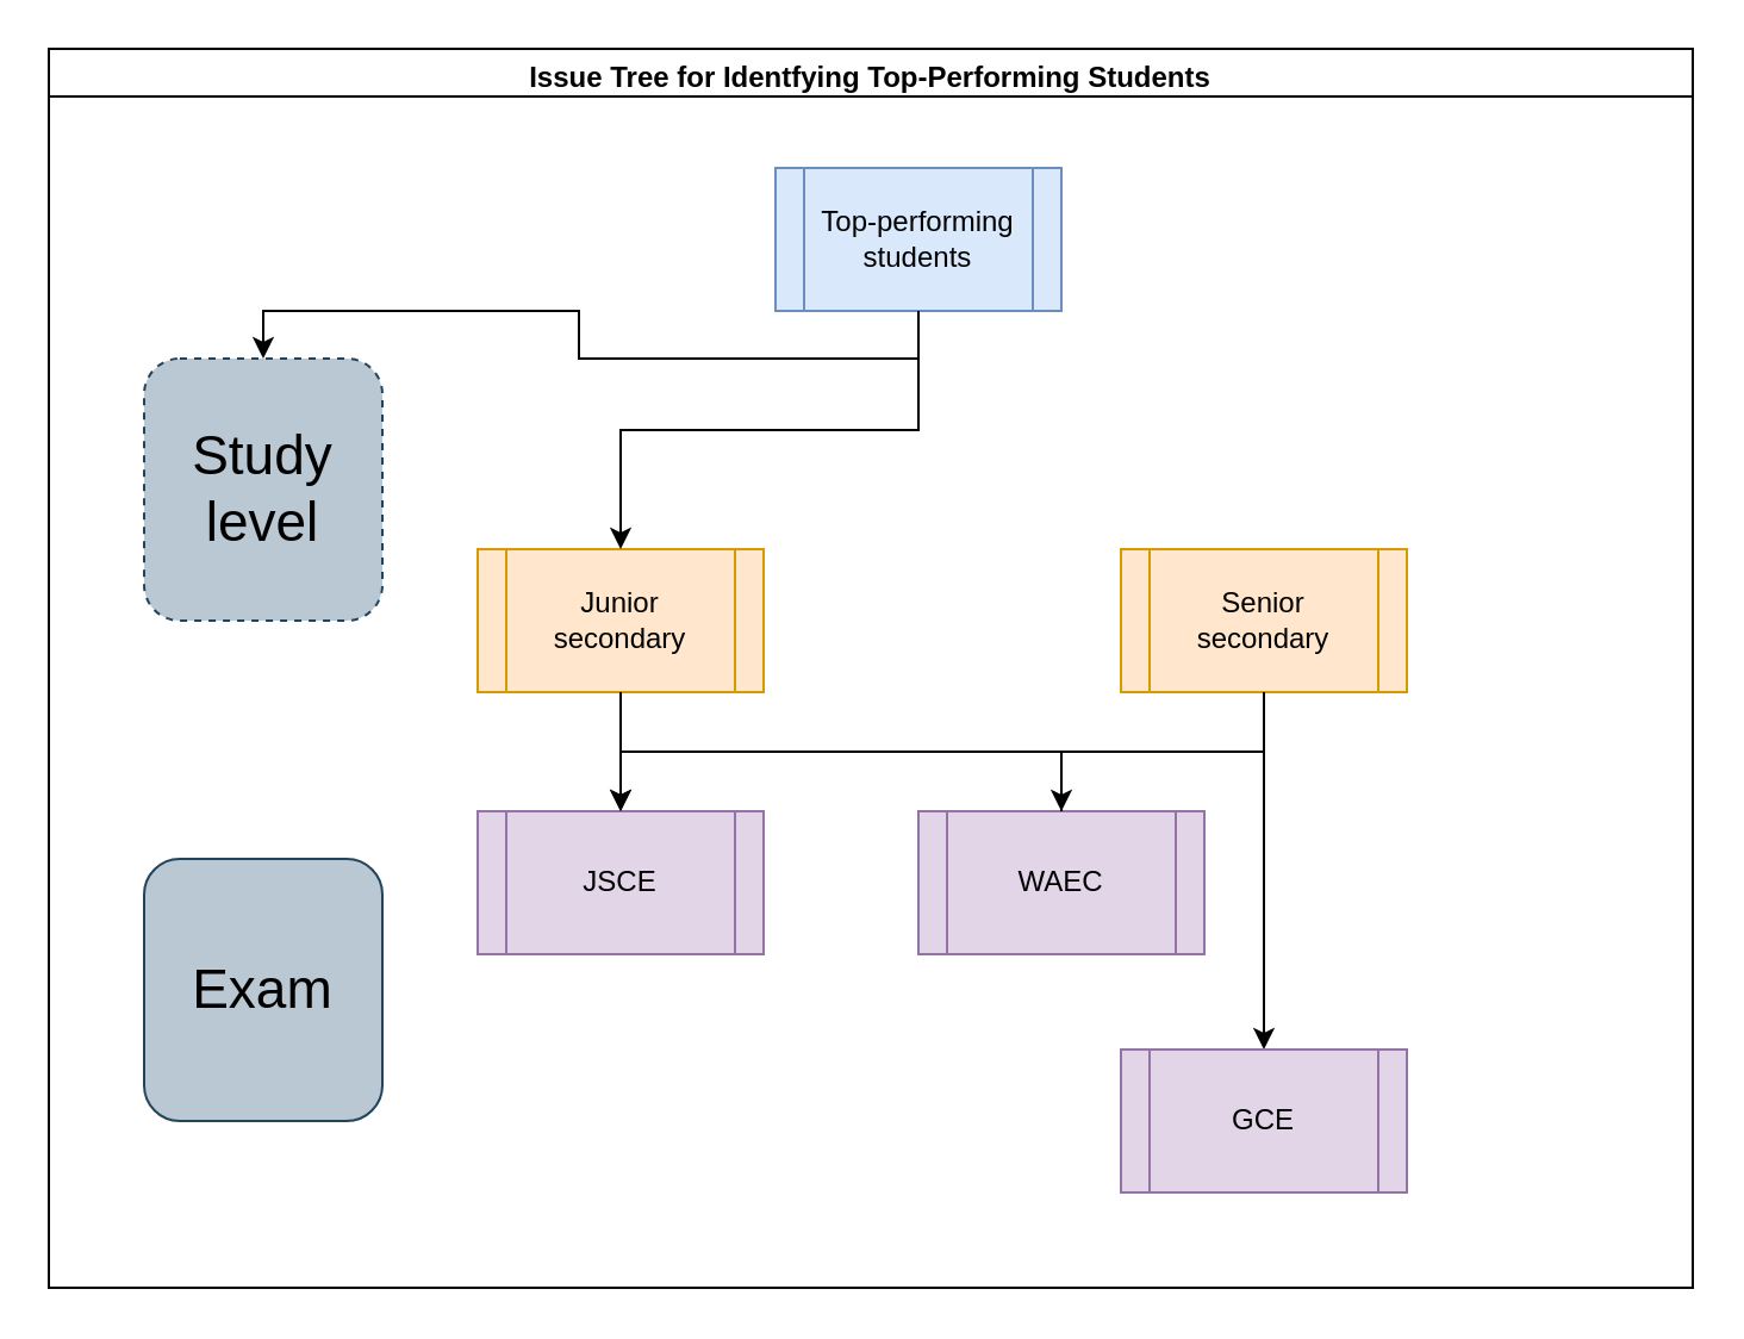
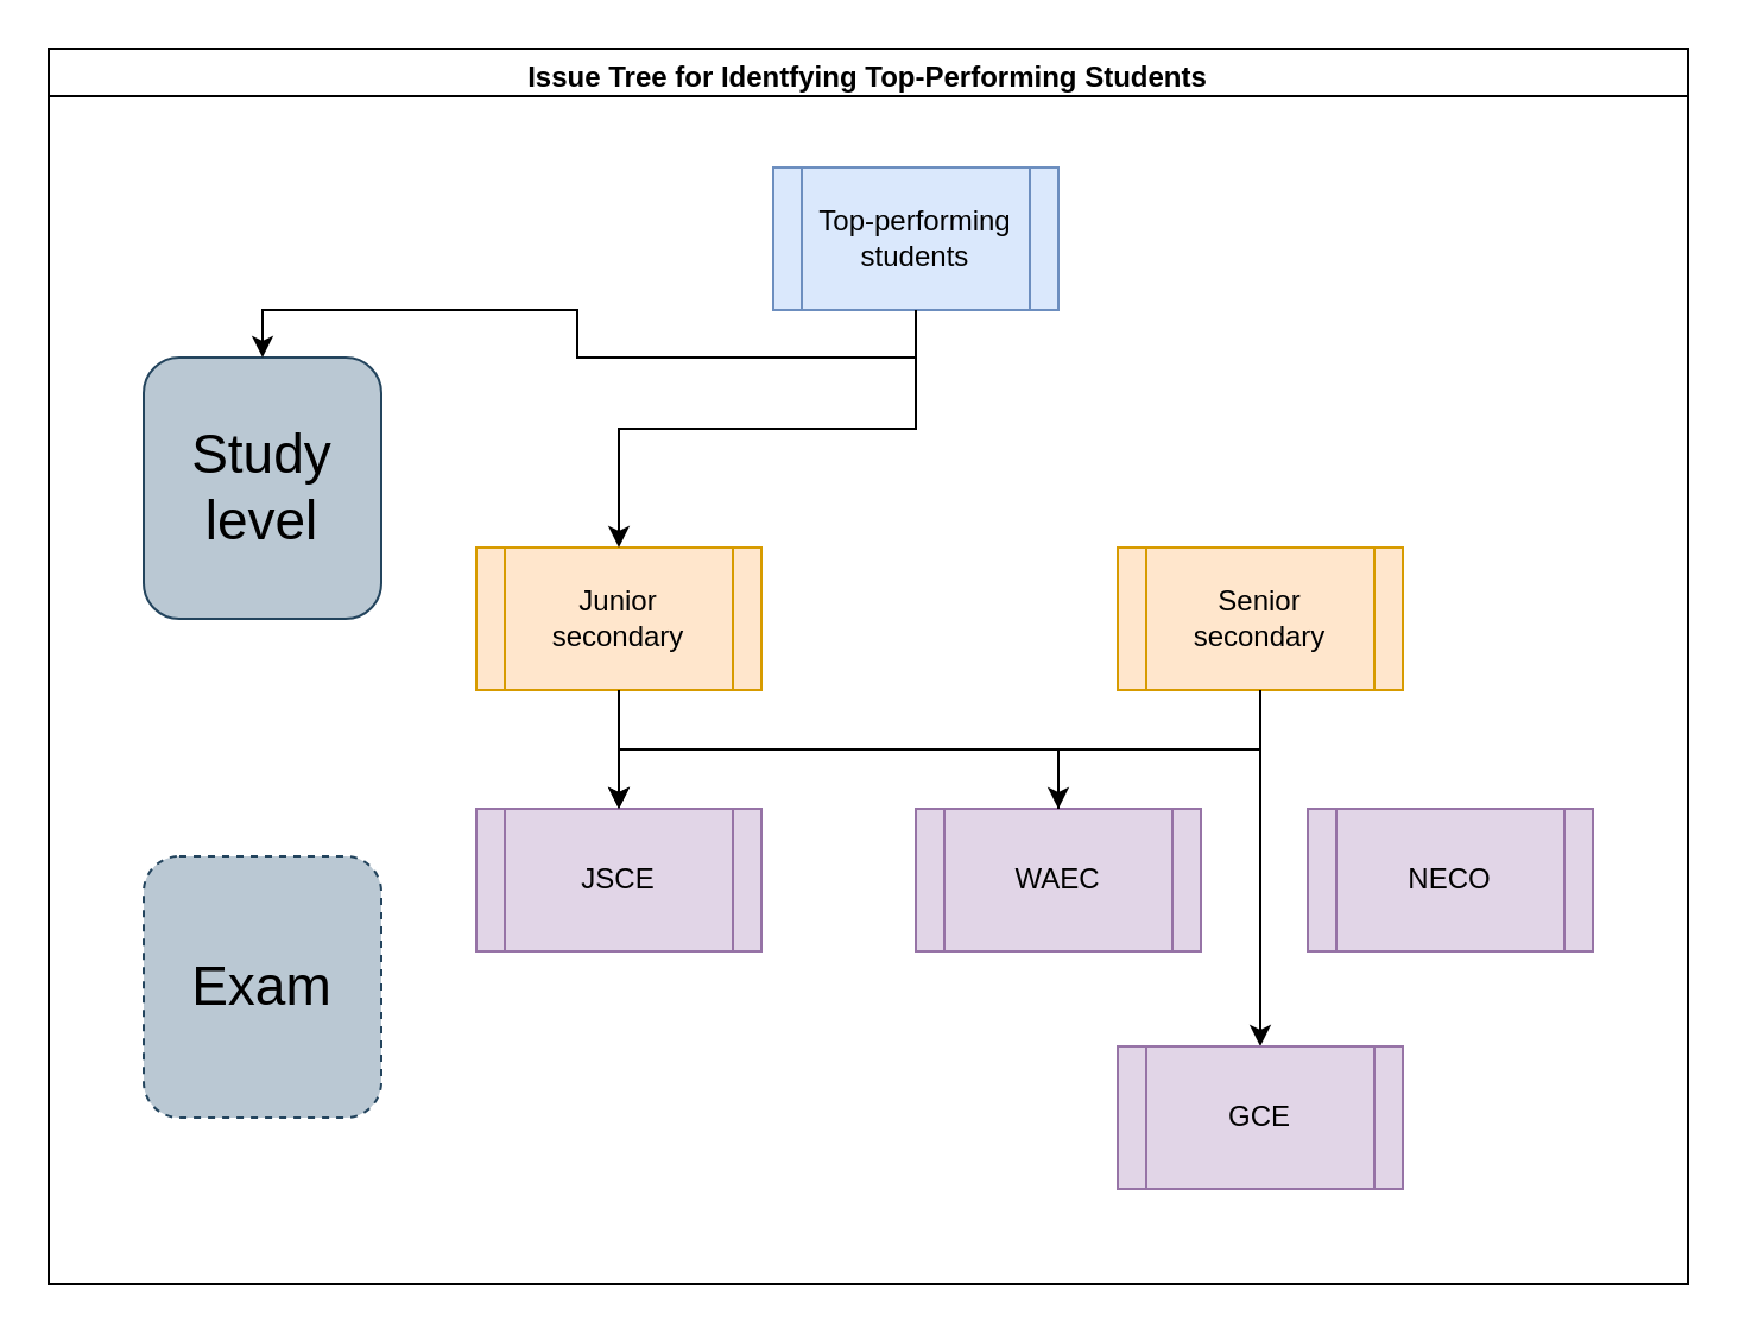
- <mxCell id="5" value="&lt;font style=&quot;font-size: 23px;&quot;&gt;Study level&lt;/font&gt;" style="rounded=1;whiteSpace=wrap;html=1;fillColor=#bac8d3;strokeColor=#23445d;dashed=1;" vertex="1" parent="3"><mxGeometry x="40" y="130" width="100" height="110" as="geometry" /></mxCell>
+ <mxCell id="5" value="&lt;font style=&quot;font-size: 23px;&quot;&gt;Study level&lt;/font&gt;" style="rounded=1;whiteSpace=wrap;html=1;fillColor=#bac8d3;strokeColor=#23445d;" vertex="1" parent="3"><mxGeometry x="40" y="130" width="100" height="110" as="geometry" /></mxCell>
+ <mxCell id="14" value="NECO" style="shape=process;whiteSpace=wrap;html=1;backgroundOutline=1;fillColor=#e1d5e7;strokeColor=#9673a6;" vertex="1" parent="3"><mxGeometry x="530" y="320" width="120" height="60" as="geometry" /></mxCell>
- <mxCell id="17" value="&lt;font style=&quot;font-size: 23px;&quot;&gt;Exam&lt;/font&gt;" style="rounded=1;whiteSpace=wrap;html=1;fillColor=#bac8d3;strokeColor=#23445d;" vertex="1" parent="3"><mxGeometry x="40" y="340" width="100" height="110" as="geometry" /></mxCell>
+ <mxCell id="17" value="&lt;font style=&quot;font-size: 23px;&quot;&gt;Exam&lt;/font&gt;" style="rounded=1;whiteSpace=wrap;html=1;fillColor=#bac8d3;strokeColor=#23445d;dashed=1;" vertex="1" parent="3"><mxGeometry x="40" y="340" width="100" height="110" as="geometry" /></mxCell>
